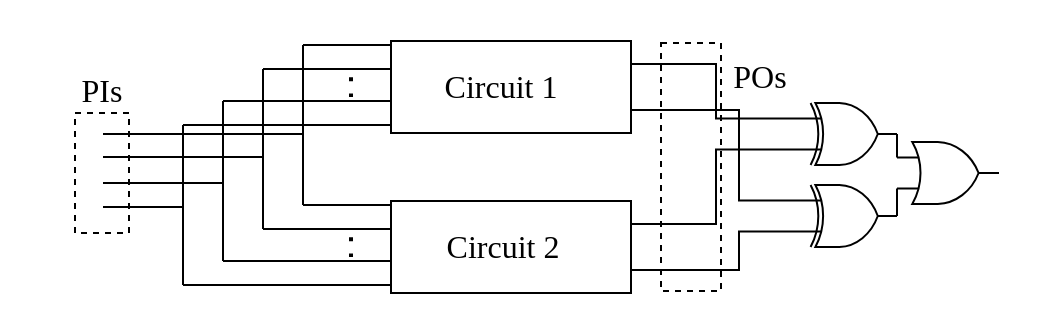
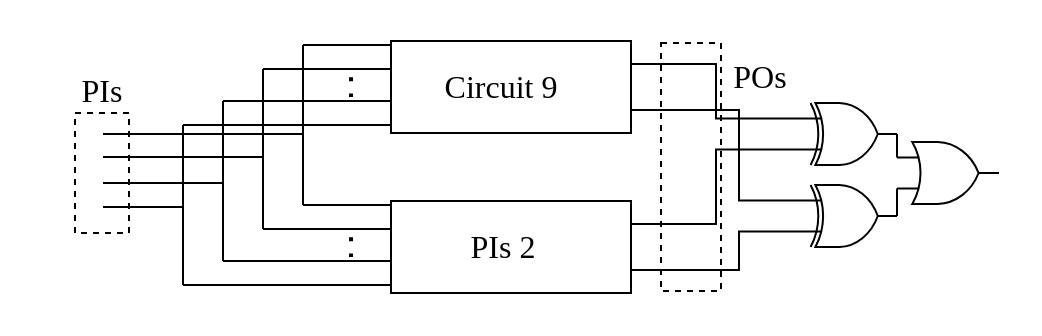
- <mxCell id="26" value="&lt;font face=&quot;Times New Roman&quot;&gt;Circuit 1&lt;/font&gt;" style="text;html=1;align=center;verticalAlign=middle;whiteSpace=wrap;rounded=0;fontSize=16;" vertex="1" parent="23"><mxGeometry x="7" y="8" width="65" height="30" as="geometry" /></mxCell>
+ <mxCell id="26" value="&lt;font face=&quot;Times New Roman&quot;&gt;Circuit 9&lt;/font&gt;" style="text;html=1;align=center;verticalAlign=middle;whiteSpace=wrap;rounded=0;fontSize=16;" vertex="1" parent="23"><mxGeometry x="7" y="8" width="65" height="30" as="geometry" /></mxCell>
- <mxCell id="22" value="&lt;font face=&quot;Times New Roman&quot;&gt;Circuit 2&lt;/font&gt;" style="text;html=1;align=center;verticalAlign=middle;whiteSpace=wrap;rounded=0;fontSize=16;" vertex="1" parent="19"><mxGeometry x="8" y="8" width="65" height="30" as="geometry" /></mxCell>
+ <mxCell id="22" value="&lt;font face=&quot;Times New Roman&quot;&gt;PIs 2&lt;/font&gt;" style="text;html=1;align=center;verticalAlign=middle;whiteSpace=wrap;rounded=0;fontSize=16;" vertex="1" parent="19"><mxGeometry x="8" y="8" width="65" height="30" as="geometry" /></mxCell>
